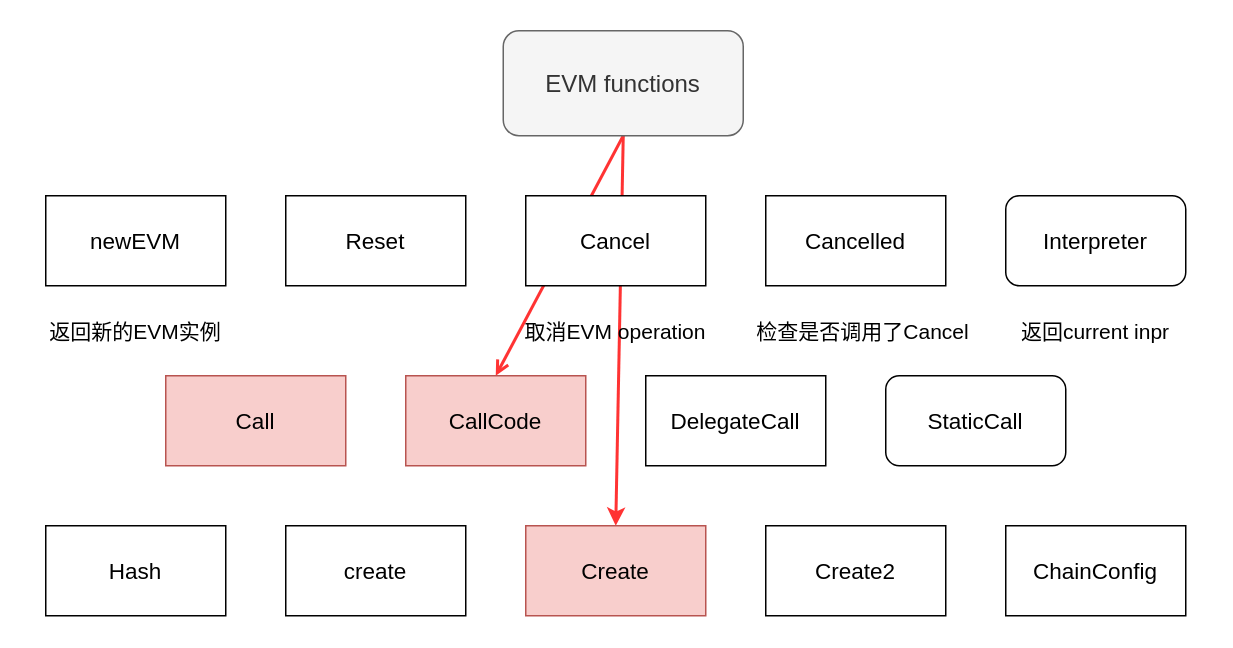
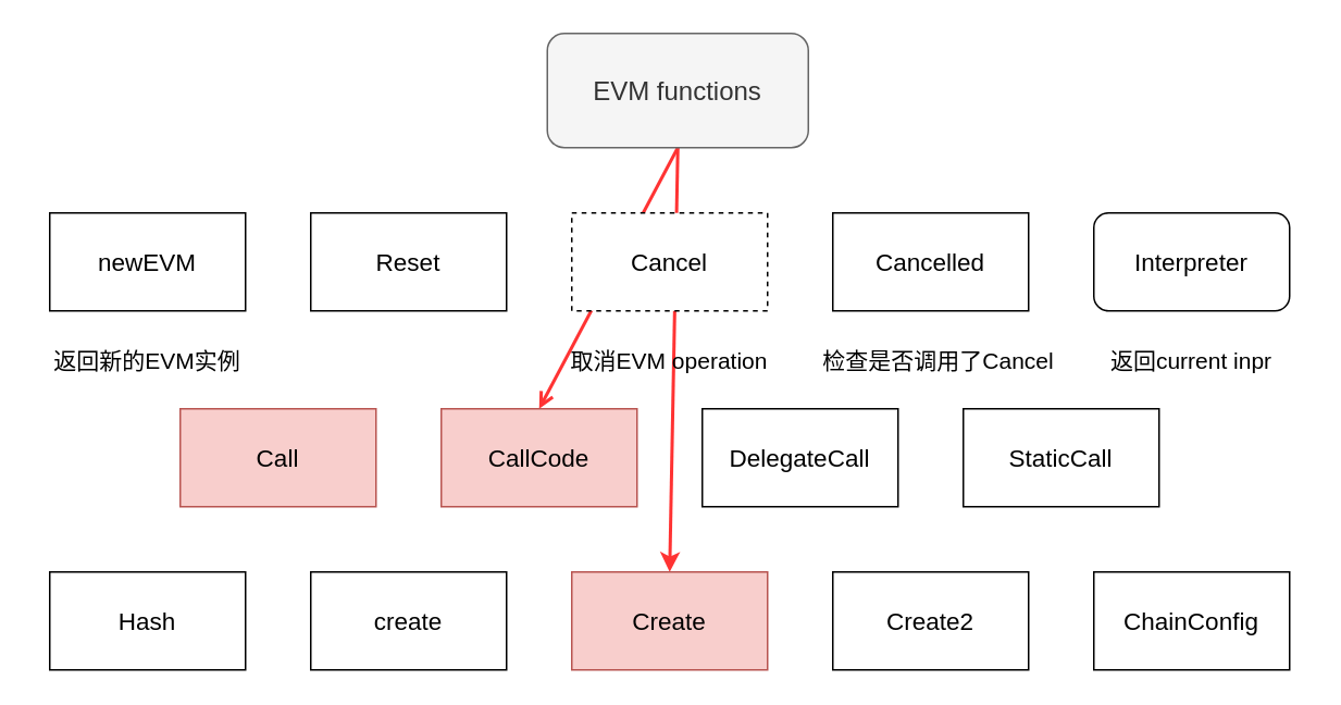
- <mxCell id="7" value="&lt;font style=&quot;font-size: 15px;&quot;&gt;Cancel&lt;br&gt;&lt;/font&gt;" style="rounded=0;whiteSpace=wrap;html=1;fontSize=16;" vertex="1" parent="1"><mxGeometry x="350" y="130" width="120" height="60" as="geometry" /></mxCell>
+ <mxCell id="7" value="&lt;font style=&quot;font-size: 15px;&quot;&gt;Cancel&lt;br&gt;&lt;/font&gt;" style="rounded=0;whiteSpace=wrap;html=1;fontSize=16;dashed=1;" vertex="1" parent="1"><mxGeometry x="350" y="130" width="120" height="60" as="geometry" /></mxCell>
- <mxCell id="17" value="&lt;span style=&quot;font-size: 15px;&quot;&gt;StaticCall&lt;/span&gt;" style="whiteSpace=wrap;html=1;fontSize=16;rounded=1;" vertex="1" parent="1"><mxGeometry x="590" y="250" width="120" height="60" as="geometry" /></mxCell>
+ <mxCell id="17" value="&lt;span style=&quot;font-size: 15px;&quot;&gt;StaticCall&lt;/span&gt;" style="rounded=0;whiteSpace=wrap;html=1;fontSize=16;" vertex="1" parent="1"><mxGeometry x="590" y="250" width="120" height="60" as="geometry" /></mxCell>
